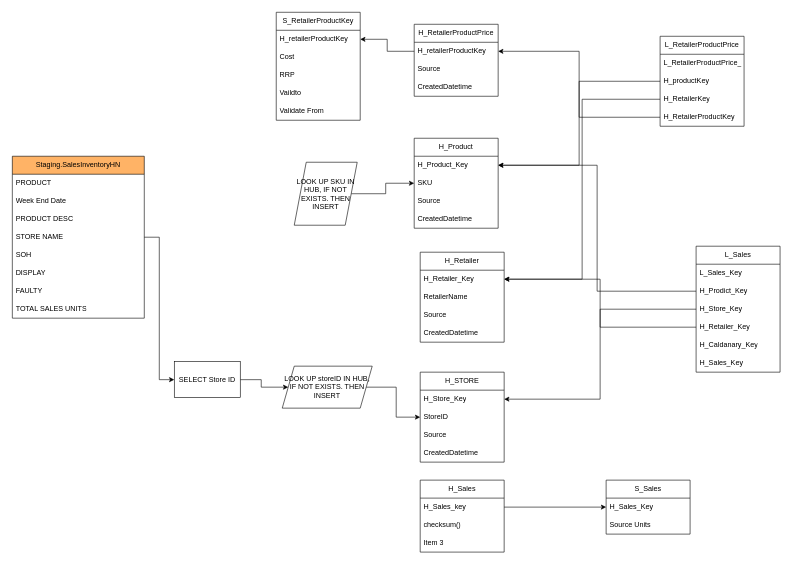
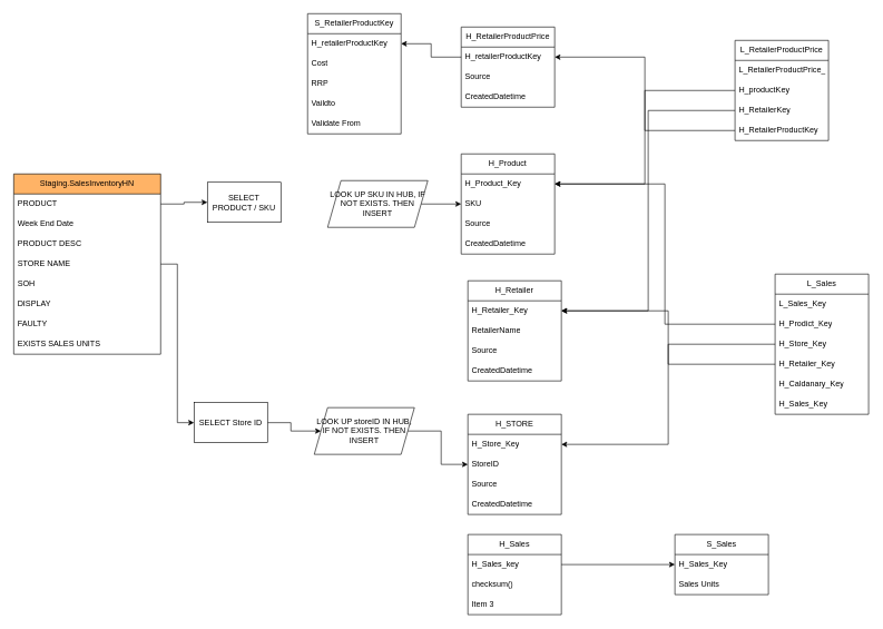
+ <mxCell id="28" value="SELECT PRODUCT / SKU" style="rounded=0;whiteSpace=wrap;html=1;" vertex="1" parent="1"><mxGeometry x="310" y="272.5" width="110" height="60" as="geometry" /></mxCell>
+ <mxCell id="29" style="edgeStyle=orthogonalEdgeStyle;rounded=0;orthogonalLoop=1;jettySize=auto;html=1;" edge="1" parent="1" source="20" target="28"><mxGeometry relative="1" as="geometry" /></mxCell>
- <mxCell id="31" value="LOOK UP SKU IN HUB, IF NOT EXISTS. THEN INSERT" style="shape=parallelogram;perimeter=parallelogramPerimeter;whiteSpace=wrap;html=1;fixedSize=1;" vertex="1" parent="1"><mxGeometry x="490" y="270" width="105" height="105" as="geometry" /></mxCell>
+ <mxCell id="31" value="LOOK UP SKU IN HUB, IF NOT EXISTS. THEN INSERT" style="shape=parallelogram;perimeter=parallelogramPerimeter;whiteSpace=wrap;html=1;fixedSize=1;" vertex="1" parent="1"><mxGeometry x="490" y="270" width="150" height="70" as="geometry" /></mxCell>
- <mxCell id="27" value="TOTAL SALES UNITS" style="text;strokeColor=none;fillColor=none;align=left;verticalAlign=middle;spacingLeft=4;spacingRight=4;overflow=hidden;points=[[0,0.5],[1,0.5]];portConstraint=eastwest;rotatable=0;whiteSpace=wrap;html=1;" vertex="1" parent="19"><mxGeometry y="240" width="220" height="30" as="geometry" /></mxCell>
+ <mxCell id="27" value="EXISTS SALES UNITS" style="text;strokeColor=none;fillColor=none;align=left;verticalAlign=middle;spacingLeft=4;spacingRight=4;overflow=hidden;points=[[0,0.5],[1,0.5]];portConstraint=eastwest;rotatable=0;whiteSpace=wrap;html=1;" vertex="1" parent="19"><mxGeometry y="240" width="220" height="30" as="geometry" /></mxCell>
- <mxCell id="44" value="Source Units" style="text;strokeColor=none;fillColor=none;align=left;verticalAlign=middle;spacingLeft=4;spacingRight=4;overflow=hidden;points=[[0,0.5],[1,0.5]];portConstraint=eastwest;rotatable=0;whiteSpace=wrap;html=1;" vertex="1" parent="42"><mxGeometry y="60" width="140" height="30" as="geometry" /></mxCell>
+ <mxCell id="44" value="Sales Units" style="text;strokeColor=none;fillColor=none;align=left;verticalAlign=middle;spacingLeft=4;spacingRight=4;overflow=hidden;points=[[0,0.5],[1,0.5]];portConstraint=eastwest;rotatable=0;whiteSpace=wrap;html=1;" vertex="1" parent="42"><mxGeometry y="60" width="140" height="30" as="geometry" /></mxCell>
